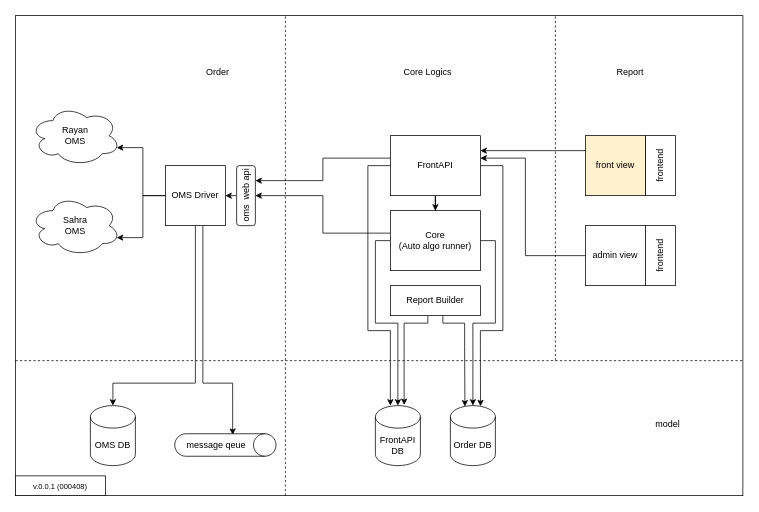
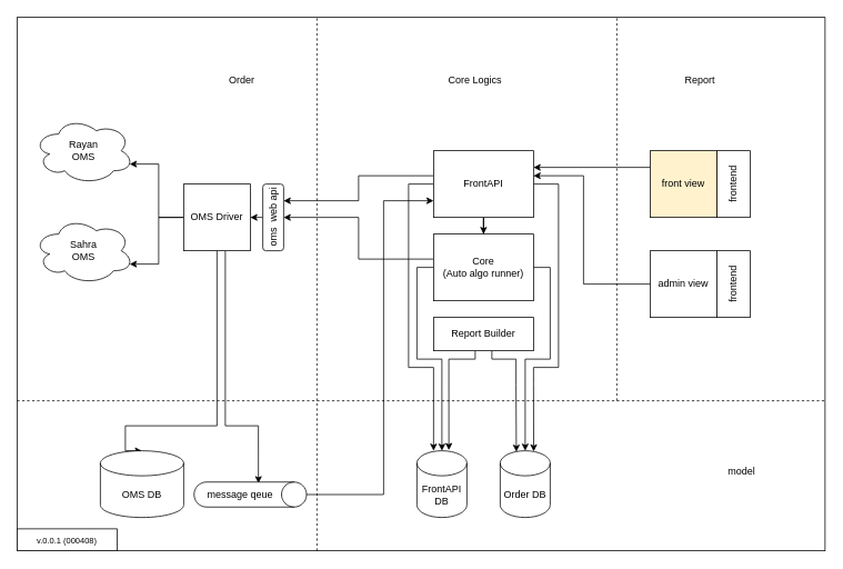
+ <mxCell id="40" style="edgeStyle=orthogonalEdgeStyle;rounded=0;orthogonalLoop=1;jettySize=auto;html=1;entryX=0;entryY=0.75;entryDx=0;entryDy=0;" edge="1" parent="1" source="41" target="13"><mxGeometry relative="1" as="geometry"><Array as="points"><mxPoint x="460" y="593" /><mxPoint x="460" y="240" /></Array></mxGeometry></mxCell>
- <mxCell id="37" value="OMS DB" style="shape=cylinder3;whiteSpace=wrap;html=1;boundedLbl=1;backgroundOutline=1;size=15;" vertex="1" parent="1"><mxGeometry x="120" y="540" width="60" height="80" as="geometry" /></mxCell>
+ <mxCell id="37" value="OMS DB" style="shape=cylinder3;whiteSpace=wrap;html=1;boundedLbl=1;backgroundOutline=1;size=15;" vertex="1" parent="1"><mxGeometry x="120" y="540" width="100" height="80" as="geometry" /></mxCell>
